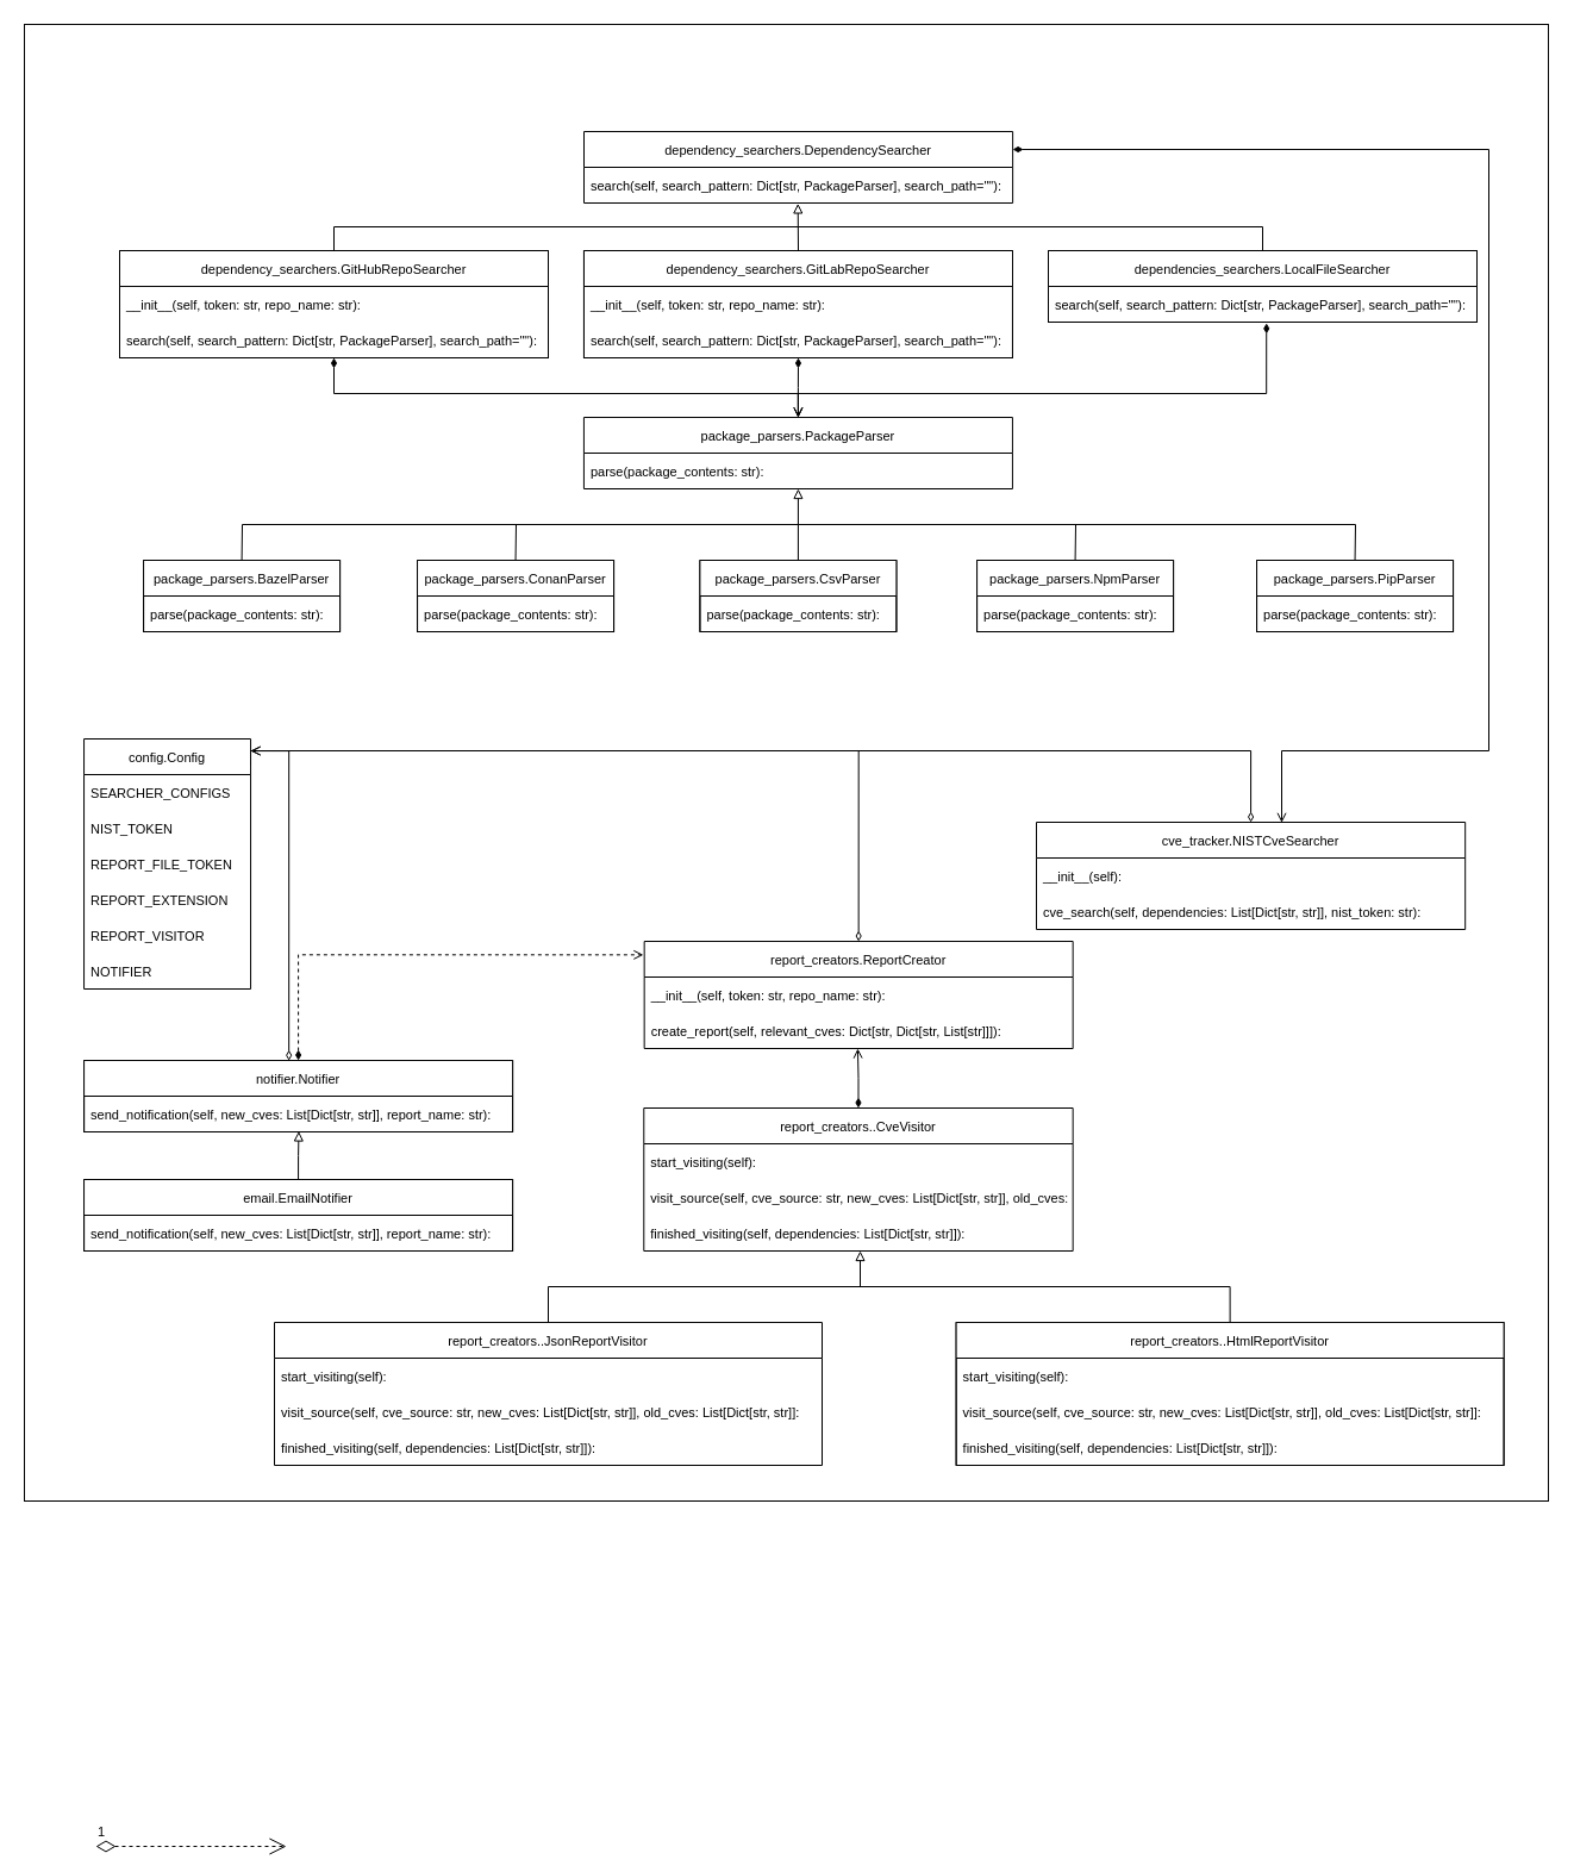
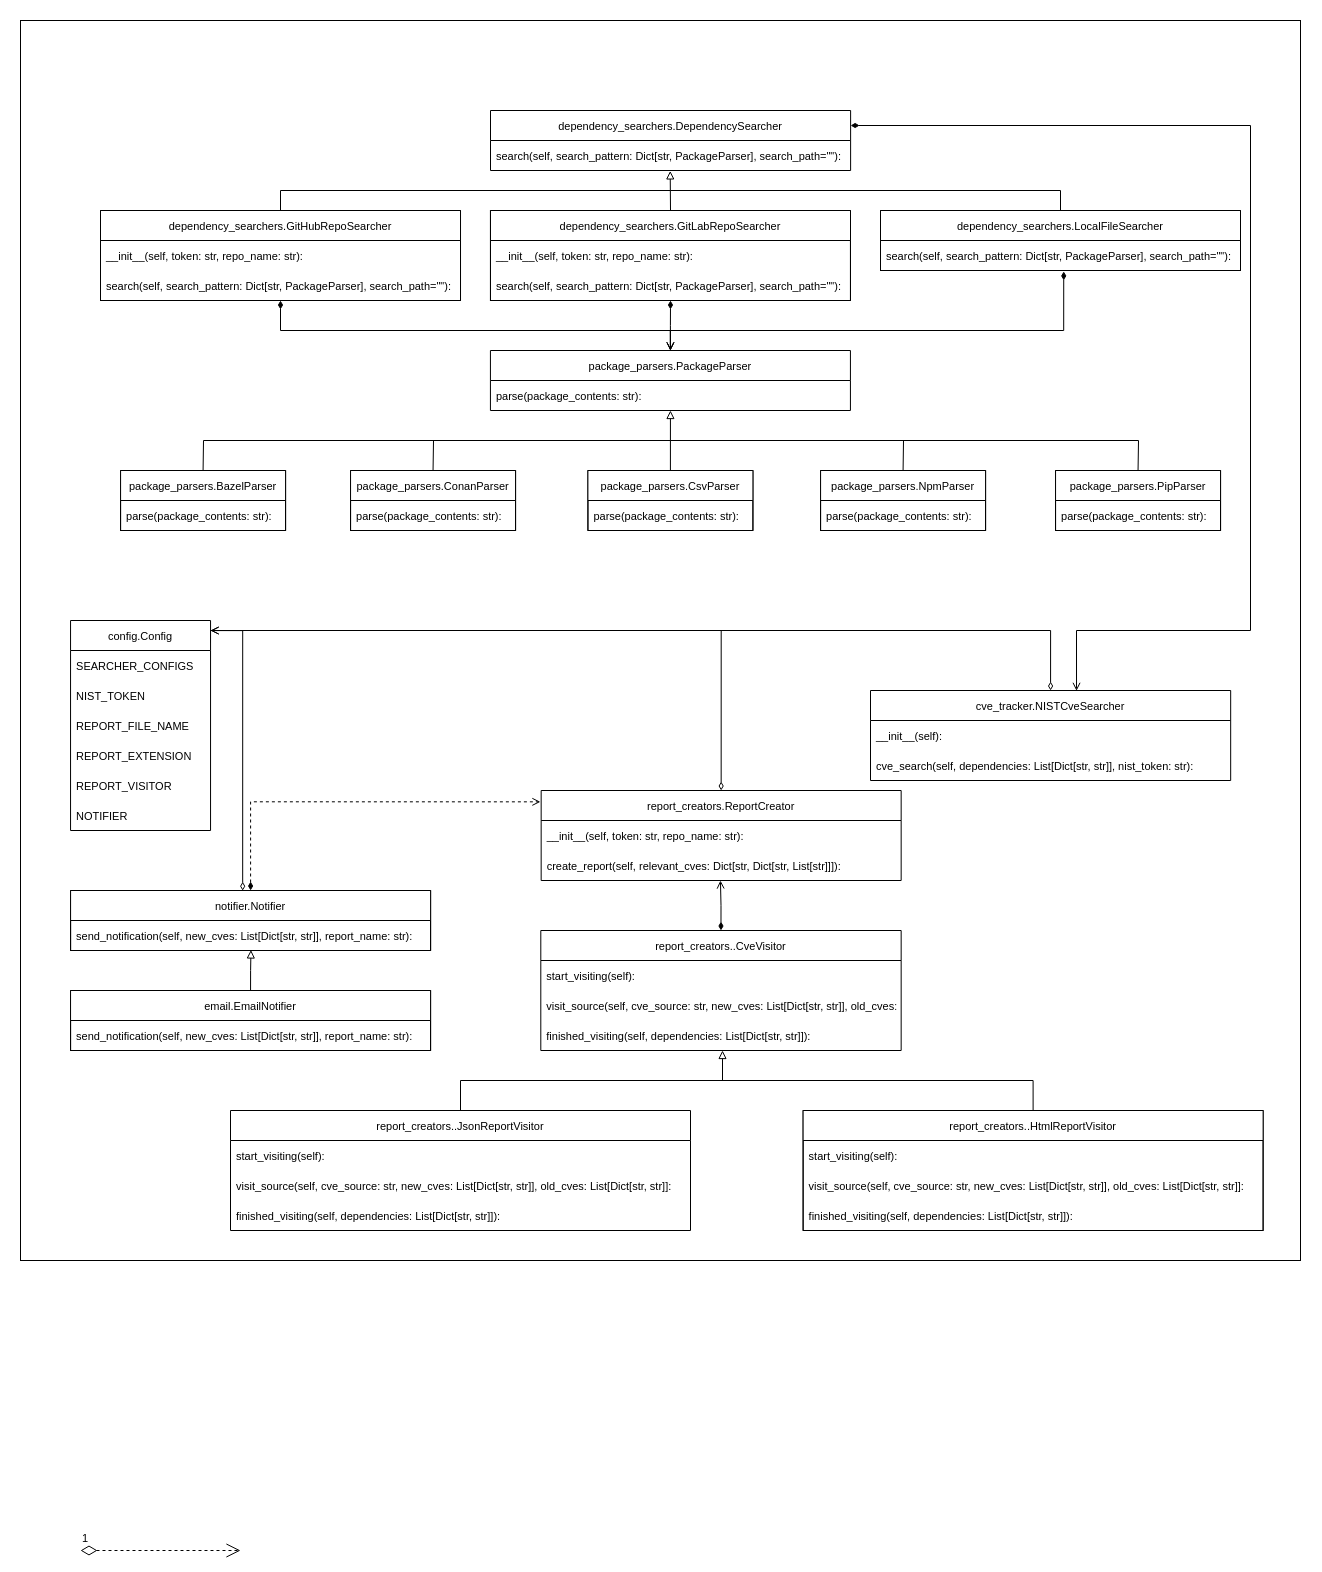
- <mxCell id="15" value="dependencies_searchers.LocalFileSearcher" style="swimlane;fontStyle=0;childLayout=stackLayout;horizontal=1;startSize=30;horizontalStack=0;resizeParent=1;resizeParentMax=0;resizeLast=0;collapsible=1;marginBottom=0;fontSize=11;" vertex="1" parent="1"><mxGeometry x="880" y="210" width="360" height="60" as="geometry" /></mxCell>
+ <mxCell id="15" value="dependency_searchers.LocalFileSearcher" style="swimlane;fontStyle=0;childLayout=stackLayout;horizontal=1;startSize=30;horizontalStack=0;resizeParent=1;resizeParentMax=0;resizeLast=0;collapsible=1;marginBottom=0;fontSize=11;" vertex="1" parent="1"><mxGeometry x="880" y="210" width="360" height="60" as="geometry" /></mxCell>
- <mxCell id="74" value="REPORT_FILE_TOKEN" style="text;strokeColor=none;fillColor=none;align=left;verticalAlign=middle;spacingLeft=4;spacingRight=4;overflow=hidden;points=[[0,0.5],[1,0.5]];portConstraint=eastwest;rotatable=0;fontSize=11;" vertex="1" parent="71"><mxGeometry y="90" width="140" height="30" as="geometry" /></mxCell>
+ <mxCell id="74" value="REPORT_FILE_NAME" style="text;strokeColor=none;fillColor=none;align=left;verticalAlign=middle;spacingLeft=4;spacingRight=4;overflow=hidden;points=[[0,0.5],[1,0.5]];portConstraint=eastwest;rotatable=0;fontSize=11;" vertex="1" parent="71"><mxGeometry y="90" width="140" height="30" as="geometry" /></mxCell>
